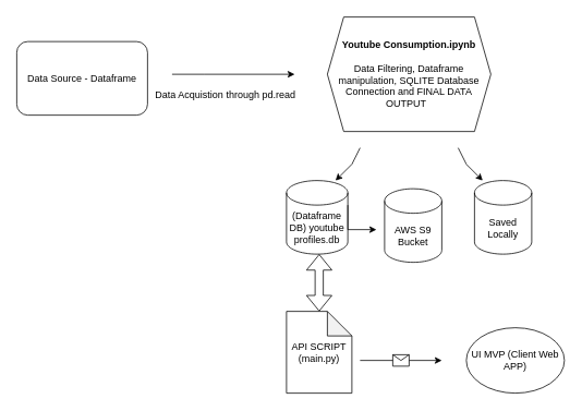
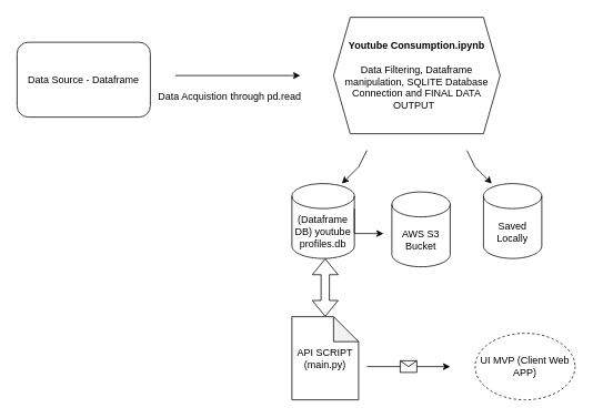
- <mxCell id="7" value="AWS S9 Bucket" style="shape=cylinder3;whiteSpace=wrap;html=1;boundedLbl=1;backgroundOutline=1;size=15;" parent="1" vertex="1"><mxGeometry x="470" y="230" width="70" height="90" as="geometry" /></mxCell>
+ <mxCell id="7" value="AWS S3 Bucket" style="shape=cylinder3;whiteSpace=wrap;html=1;boundedLbl=1;backgroundOutline=1;size=15;" parent="1" vertex="1"><mxGeometry x="470" y="230" width="70" height="90" as="geometry" /></mxCell>
- <mxCell id="16" value="UI MVP (Client Web APP)" style="ellipse;whiteSpace=wrap;html=1;" parent="1" vertex="1"><mxGeometry x="570" y="400" width="120" height="80" as="geometry" /></mxCell>
+ <mxCell id="16" value="UI MVP (Client Web APP)" style="ellipse;whiteSpace=wrap;html=1;dashed=1;" parent="1" vertex="1"><mxGeometry x="570" y="400" width="120" height="80" as="geometry" /></mxCell>
